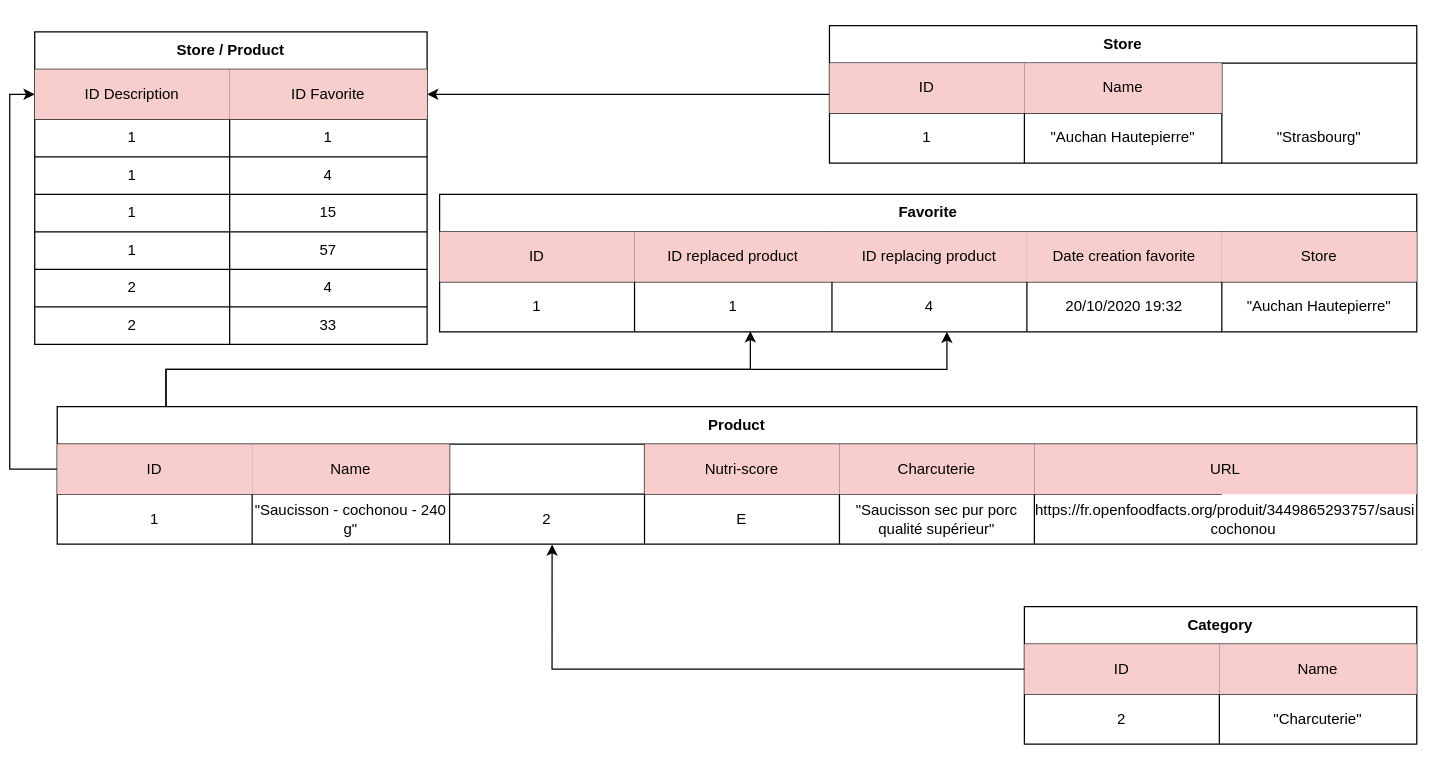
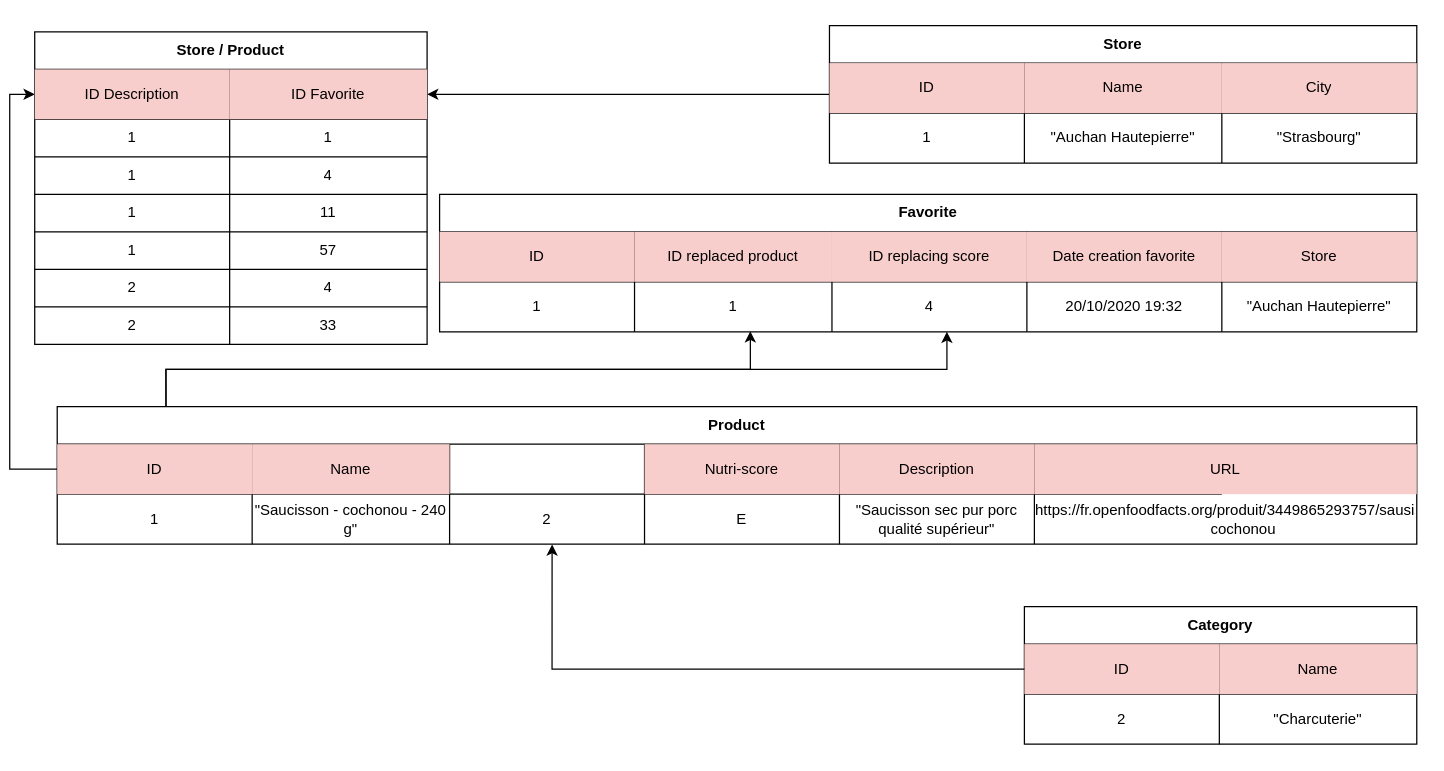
+ <mxCell id="53" value="City" style="shape=partialRectangle;html=1;whiteSpace=wrap;connectable=0;fillColor=#f8cecc;top=0;left=0;bottom=0;right=0;overflow=hidden;strokeColor=#b85450;" vertex="1" parent="50"><mxGeometry x="314" width="156" height="40" as="geometry" /></mxCell>
- <mxCell id="39" value="15" style="shape=partialRectangle;html=1;whiteSpace=wrap;connectable=0;fillColor=none;top=0;left=0;bottom=0;right=0;overflow=hidden;" vertex="1" parent="37"><mxGeometry x="156" width="158" height="30" as="geometry" /></mxCell>
+ <mxCell id="39" value="11" style="shape=partialRectangle;html=1;whiteSpace=wrap;connectable=0;fillColor=none;top=0;left=0;bottom=0;right=0;overflow=hidden;" vertex="1" parent="37"><mxGeometry x="156" width="158" height="30" as="geometry" /></mxCell>
- <mxCell id="6" value="ID replacing product" style="shape=partialRectangle;html=1;whiteSpace=wrap;connectable=0;fillColor=#f8cecc;top=0;left=0;bottom=0;right=0;overflow=hidden;strokeColor=#b85450;" parent="3" vertex="1"><mxGeometry x="314" width="156" height="40" as="geometry" /></mxCell>
+ <mxCell id="6" value="ID replacing score" style="shape=partialRectangle;html=1;whiteSpace=wrap;connectable=0;fillColor=#f8cecc;top=0;left=0;bottom=0;right=0;overflow=hidden;strokeColor=#b85450;" parent="3" vertex="1"><mxGeometry x="314" width="156" height="40" as="geometry" /></mxCell>
- <mxCell id="63" value="Charcuterie" style="shape=partialRectangle;html=1;whiteSpace=wrap;connectable=0;fillColor=#f8cecc;top=0;left=0;bottom=0;right=0;overflow=hidden;strokeColor=#b85450;" parent="59" vertex="1"><mxGeometry x="626" width="156" height="40" as="geometry" /></mxCell>
+ <mxCell id="63" value="Description" style="shape=partialRectangle;html=1;whiteSpace=wrap;connectable=0;fillColor=#f8cecc;top=0;left=0;bottom=0;right=0;overflow=hidden;strokeColor=#b85450;" parent="59" vertex="1"><mxGeometry x="626" width="156" height="40" as="geometry" /></mxCell>
